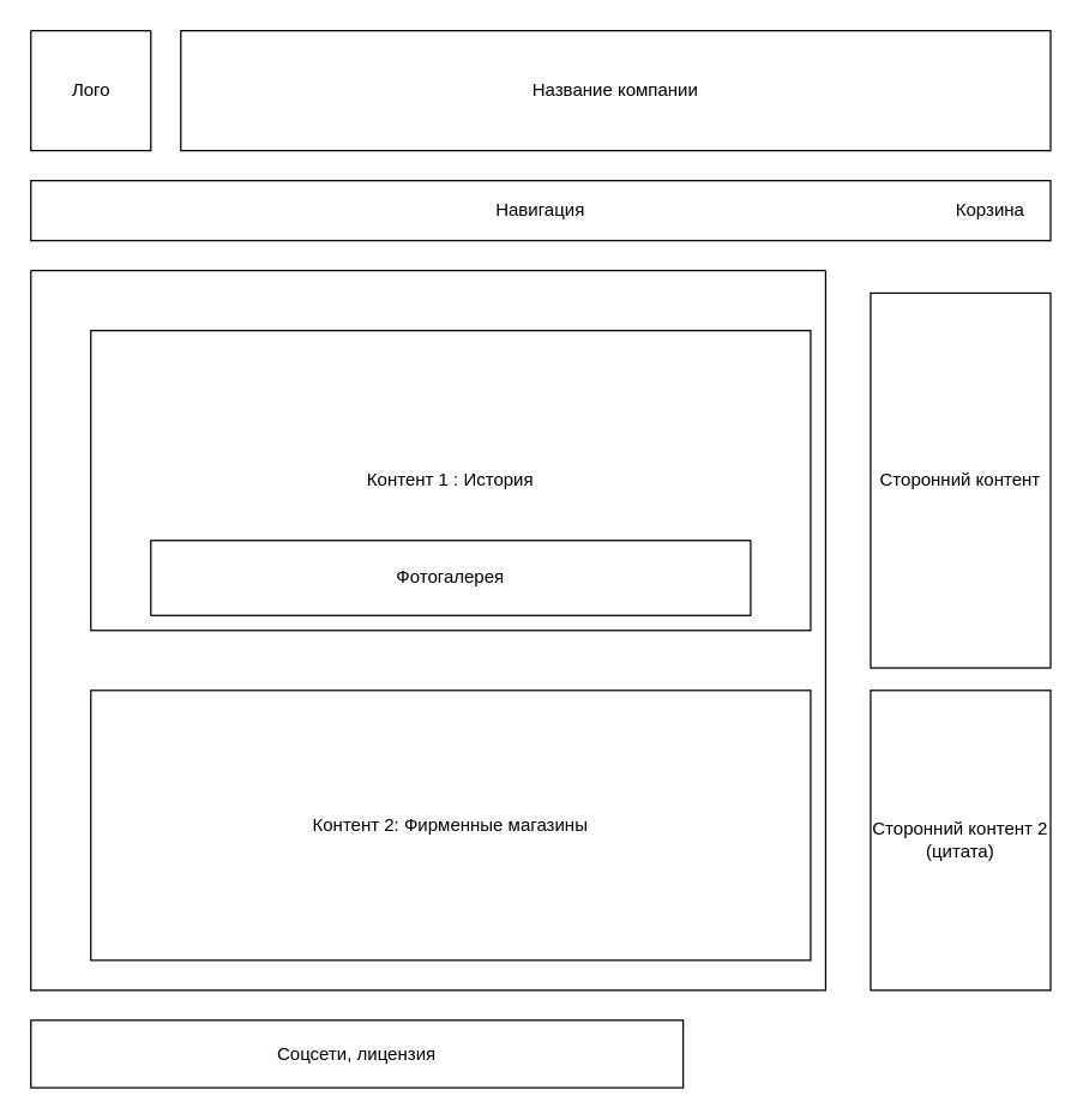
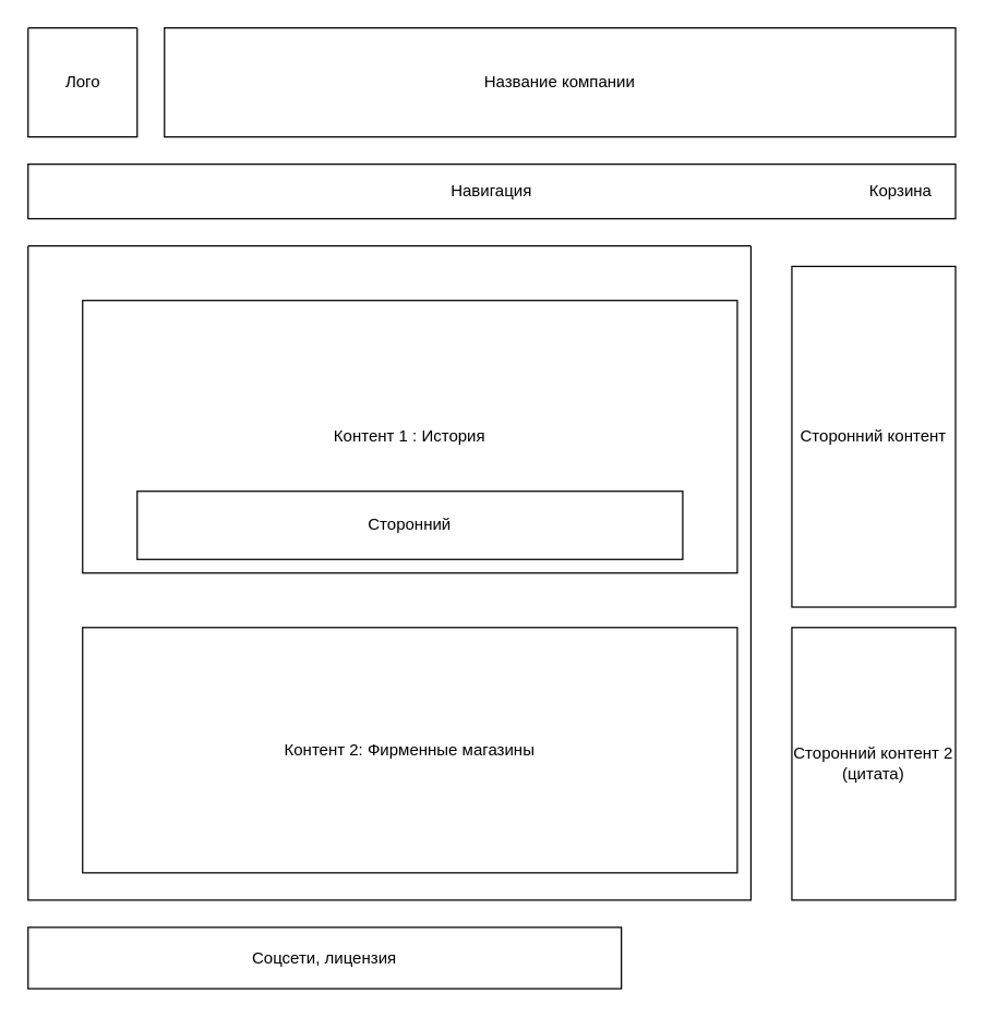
- <mxCell id="12" value="Фотогалерея" style="rounded=0;whiteSpace=wrap;html=1;" vertex="1" parent="1"><mxGeometry x="100" y="360" width="400" height="50" as="geometry" /></mxCell>
+ <mxCell id="12" value="Сторонний" style="rounded=0;whiteSpace=wrap;html=1;" vertex="1" parent="1"><mxGeometry x="100" y="360" width="400" height="50" as="geometry" /></mxCell>
